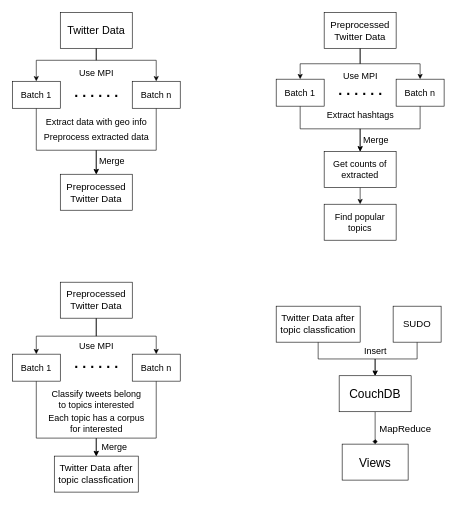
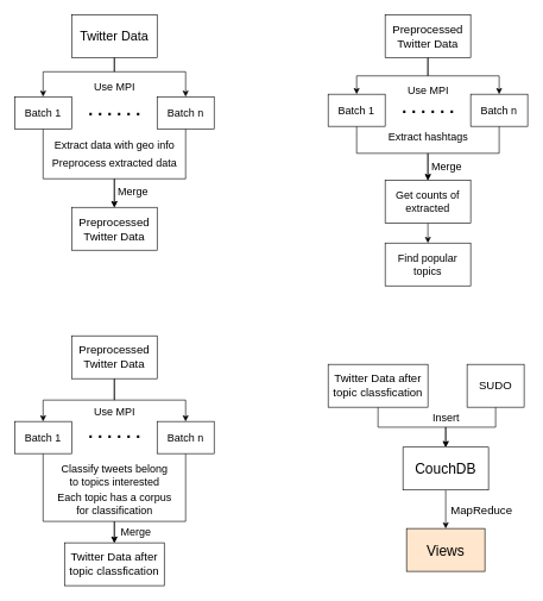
- <mxCell id="39" value="Each topic has a corpus&lt;br&gt;for interested&lt;br&gt;" style="text;html=1;align=center;verticalAlign=middle;resizable=0;points=[];autosize=1;strokeColor=none;fillColor=none;fontSize=15;" parent="1" vertex="1"><mxGeometry x="70" y="685" width="180" height="40" as="geometry" /></mxCell>
+ <mxCell id="39" value="Each topic has a corpus&lt;br&gt;for classification&lt;br&gt;" style="text;html=1;align=center;verticalAlign=middle;resizable=0;points=[];autosize=1;strokeColor=none;fillColor=none;fontSize=15;" parent="1" vertex="1"><mxGeometry x="70" y="685" width="180" height="40" as="geometry" /></mxCell>
- <mxCell id="46" style="edgeStyle=orthogonalEdgeStyle;rounded=0;orthogonalLoop=1;jettySize=auto;html=1;fontSize=20;endArrow=diamond;" parent="1" source="47" target="49" edge="1"><mxGeometry relative="1" as="geometry" /></mxCell>
+ <mxCell id="46" style="edgeStyle=orthogonalEdgeStyle;rounded=0;orthogonalLoop=1;jettySize=auto;html=1;fontSize=20;" parent="1" source="47" target="49" edge="1"><mxGeometry relative="1" as="geometry" /></mxCell>
- <mxCell id="49" value="&lt;font style=&quot;font-size: 20px&quot;&gt;Views&lt;/font&gt;" style="rounded=0;whiteSpace=wrap;html=1;" parent="1" vertex="1"><mxGeometry x="570" y="740" width="110" height="60" as="geometry" /></mxCell>
+ <mxCell id="49" value="&lt;font style=&quot;font-size: 20px&quot;&gt;Views&lt;/font&gt;" style="rounded=0;whiteSpace=wrap;html=1;fillColor=#ffe6cc;" parent="1" vertex="1"><mxGeometry x="570" y="740" width="110" height="60" as="geometry" /></mxCell>
